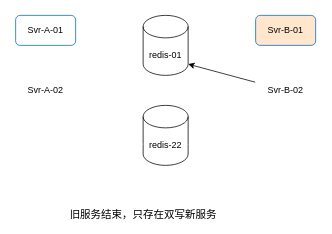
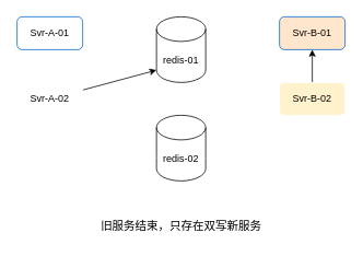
+ <mxCell id="5" style="edgeStyle=none;html=1;entryX=0;entryY=1;entryDx=0;entryDy=-15;entryPerimeter=0;" parent="1" source="7" target="2" edge="1"><mxGeometry relative="1" as="geometry" /></mxCell>
- <mxCell id="8" style="edgeStyle=none;html=1;entryX=1;entryY=1;entryDx=0;entryDy=-15;entryPerimeter=0;" parent="1" source="10" target="2" edge="1"><mxGeometry relative="1" as="geometry" /></mxCell>
+ <mxCell id="8" style="edgeStyle=none;html=1;" parent="1" source="10" target="12" edge="1"><mxGeometry relative="1" as="geometry" /></mxCell>
- <mxCell id="10" value="Svr-B-02" style="rounded=1;whiteSpace=wrap;html=1;strokeColor=#FFFFFF;" parent="1" vertex="1"><mxGeometry x="340" y="100" width="80" height="40" as="geometry" /></mxCell>
+ <mxCell id="10" value="Svr-B-02" style="rounded=1;whiteSpace=wrap;html=1;strokeColor=#FFFFFF;fillColor=#fff2cc;" parent="1" vertex="1"><mxGeometry x="340" y="100" width="80" height="40" as="geometry" /></mxCell>
- <mxCell id="4" value="redis-22" style="shape=cylinder3;whiteSpace=wrap;html=1;boundedLbl=1;backgroundOutline=1;size=15;" parent="1" vertex="1"><mxGeometry x="190" y="140" width="60" height="80" as="geometry" /></mxCell>
+ <mxCell id="4" value="redis-02" style="shape=cylinder3;whiteSpace=wrap;html=1;boundedLbl=1;backgroundOutline=1;size=15;" parent="1" vertex="1"><mxGeometry x="190" y="140" width="60" height="80" as="geometry" /></mxCell>
- <mxCell id="3" value="旧服务结束，只存在双写新服务" style="text;html=1;align=center;verticalAlign=middle;resizable=0;points=[];autosize=1;strokeColor=none;fillColor=none;fontSize=14;" parent="1" vertex="1"><mxGeometry x="80" y="270" width="220" height="30" as="geometry" /></mxCell>
+ <mxCell id="3" value="旧服务结束，只存在双写新服务" style="text;html=1;align=center;verticalAlign=middle;resizable=0;points=[];autosize=1;strokeColor=none;fillColor=none;fontSize=14;" parent="1" vertex="1"><mxGeometry x="110" y="260" width="220" height="30" as="geometry" /></mxCell>
